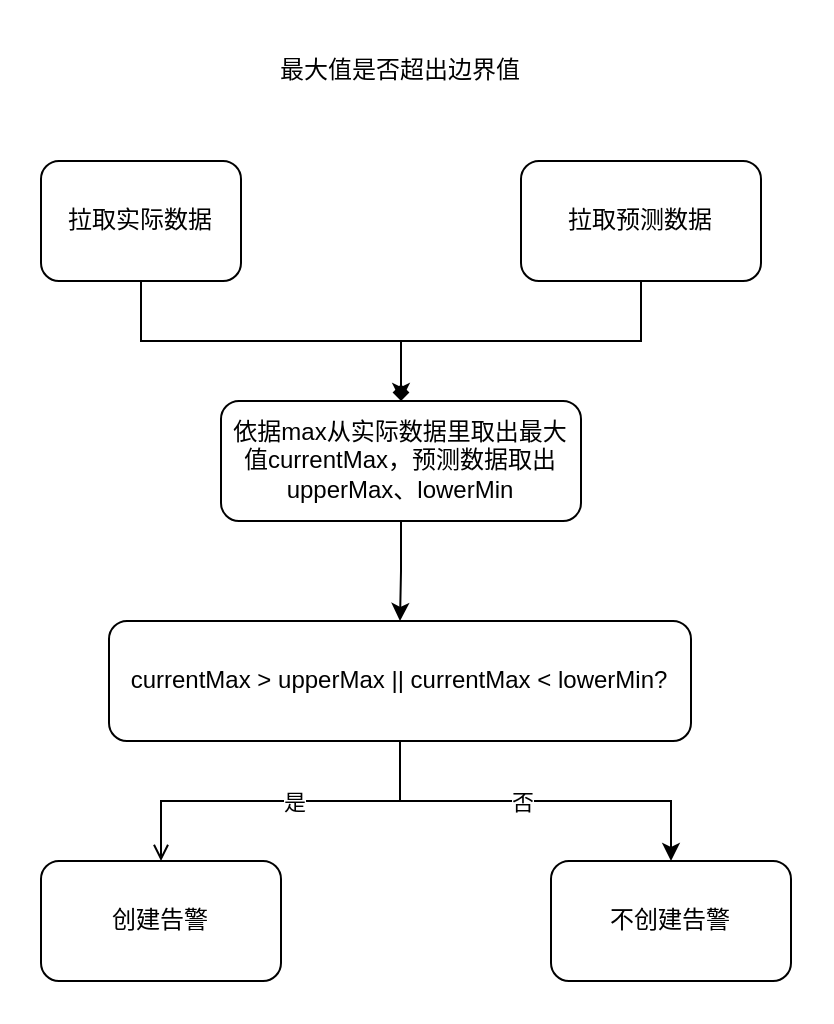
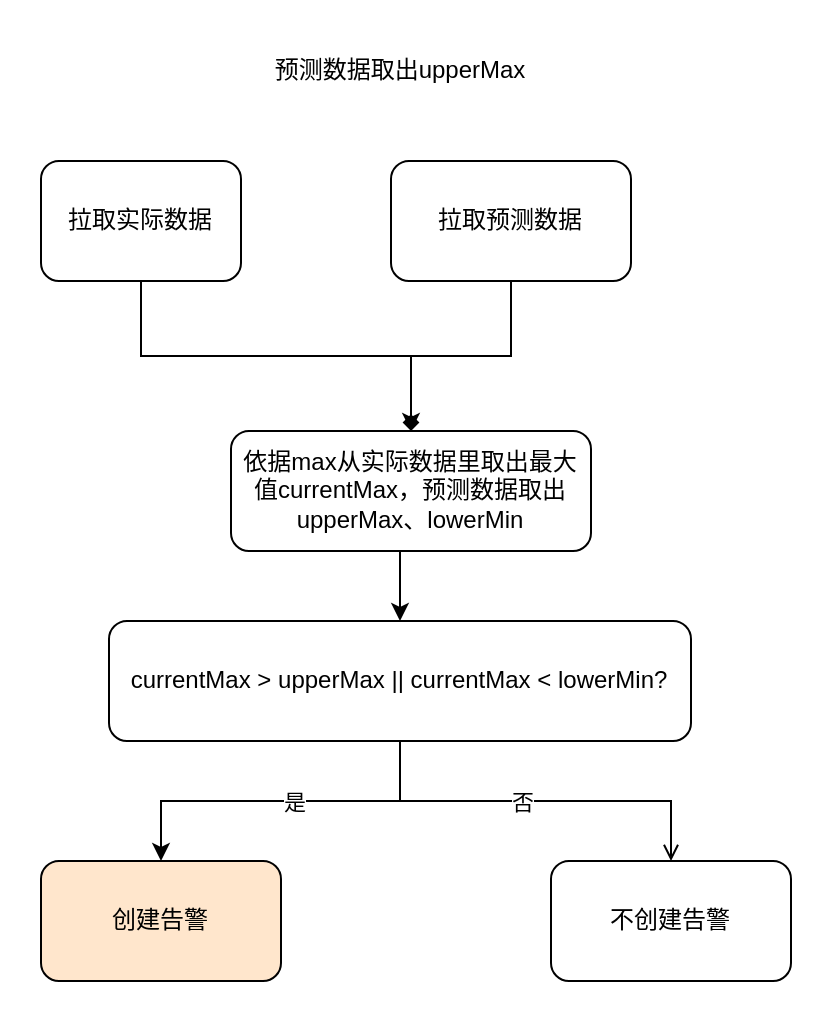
- <mxCell id="13" value="最大值是否超出边界值" style="text;html=1;strokeColor=none;fillColor=none;align=center;verticalAlign=middle;whiteSpace=wrap;rounded=0;" vertex="1" parent="1"><mxGeometry x="130" y="20" width="140" height="30" as="geometry" /></mxCell>
+ <mxCell id="13" value="预测数据取出upperMax" style="text;html=1;strokeColor=none;fillColor=none;align=center;verticalAlign=middle;whiteSpace=wrap;rounded=0;" vertex="1" parent="1"><mxGeometry x="130" y="20" width="140" height="30" as="geometry" /></mxCell>
- <mxCell id="5" value="拉取预测数据" style="rounded=1;whiteSpace=wrap;html=1;" vertex="1" parent="1"><mxGeometry x="260" y="80" width="120" height="60" as="geometry" /></mxCell>
+ <mxCell id="5" value="拉取预测数据" style="rounded=1;whiteSpace=wrap;html=1;" vertex="1" parent="1"><mxGeometry x="195" y="80" width="120" height="60" as="geometry" /></mxCell>
- <mxCell id="7" value="依据max从实际数据里取出最大值currentMax，预测数据取出upperMax、lowerMin" style="rounded=1;whiteSpace=wrap;html=1;" vertex="1" parent="1"><mxGeometry x="110" y="200" width="180" height="60" as="geometry" /></mxCell>
+ <mxCell id="7" value="依据max从实际数据里取出最大值currentMax，预测数据取出upperMax、lowerMin" style="rounded=1;whiteSpace=wrap;html=1;" vertex="1" parent="1"><mxGeometry x="115" y="215" width="180" height="60" as="geometry" /></mxCell>
- <mxCell id="10" style="edgeStyle=orthogonalEdgeStyle;rounded=0;orthogonalLoop=1;jettySize=auto;html=1;exitX=0.5;exitY=1;exitDx=0;exitDy=0;entryX=0.5;entryY=0;entryDx=0;entryDy=0;" edge="1" parent="1" source="12" target="15"><mxGeometry relative="1" as="geometry" /></mxCell>
+ <mxCell id="10" style="edgeStyle=orthogonalEdgeStyle;rounded=0;orthogonalLoop=1;jettySize=auto;html=1;exitX=0.5;exitY=1;exitDx=0;exitDy=0;entryX=0.5;entryY=0;entryDx=0;entryDy=0;endArrow=open;" edge="1" parent="1" source="12" target="15"><mxGeometry relative="1" as="geometry" /></mxCell>
- <mxCell id="8" style="edgeStyle=orthogonalEdgeStyle;rounded=0;orthogonalLoop=1;jettySize=auto;html=1;exitX=0.5;exitY=1;exitDx=0;exitDy=0;entryX=0.5;entryY=0;entryDx=0;entryDy=0;endArrow=open;" edge="1" parent="1" source="12" target="14"><mxGeometry relative="1" as="geometry" /></mxCell>
+ <mxCell id="8" style="edgeStyle=orthogonalEdgeStyle;rounded=0;orthogonalLoop=1;jettySize=auto;html=1;exitX=0.5;exitY=1;exitDx=0;exitDy=0;entryX=0.5;entryY=0;entryDx=0;entryDy=0;" edge="1" parent="1" source="12" target="14"><mxGeometry relative="1" as="geometry" /></mxCell>
- <mxCell id="14" value="创建告警" style="rounded=1;whiteSpace=wrap;html=1;" vertex="1" parent="1"><mxGeometry x="20" y="430" width="120" height="60" as="geometry" /></mxCell>
+ <mxCell id="14" value="创建告警" style="rounded=1;whiteSpace=wrap;html=1;fillColor=#ffe6cc;" vertex="1" parent="1"><mxGeometry x="20" y="430" width="120" height="60" as="geometry" /></mxCell>
